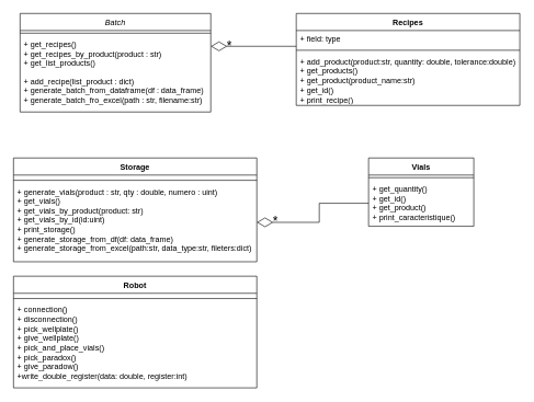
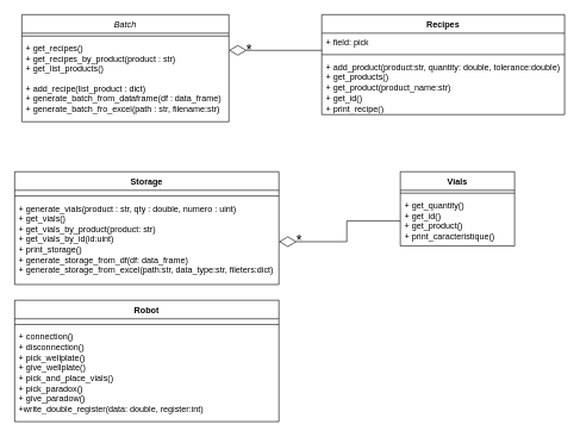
- <mxCell id="6" value="+ field: type" style="text;strokeColor=none;fillColor=none;align=left;verticalAlign=top;spacingLeft=4;spacingRight=4;overflow=hidden;rotatable=0;points=[[0,0.5],[1,0.5]];portConstraint=eastwest;whiteSpace=wrap;html=1;movable=0;resizable=0;deletable=0;editable=0;locked=1;connectable=0;" parent="5" vertex="1"><mxGeometry y="26" width="340" height="26" as="geometry" /></mxCell>
+ <mxCell id="6" value="+ field: pick" style="text;strokeColor=none;fillColor=none;align=left;verticalAlign=top;spacingLeft=4;spacingRight=4;overflow=hidden;rotatable=0;points=[[0,0.5],[1,0.5]];portConstraint=eastwest;whiteSpace=wrap;html=1;movable=0;resizable=0;deletable=0;editable=0;locked=1;connectable=0;" parent="5" vertex="1"><mxGeometry y="26" width="340" height="26" as="geometry" /></mxCell>
